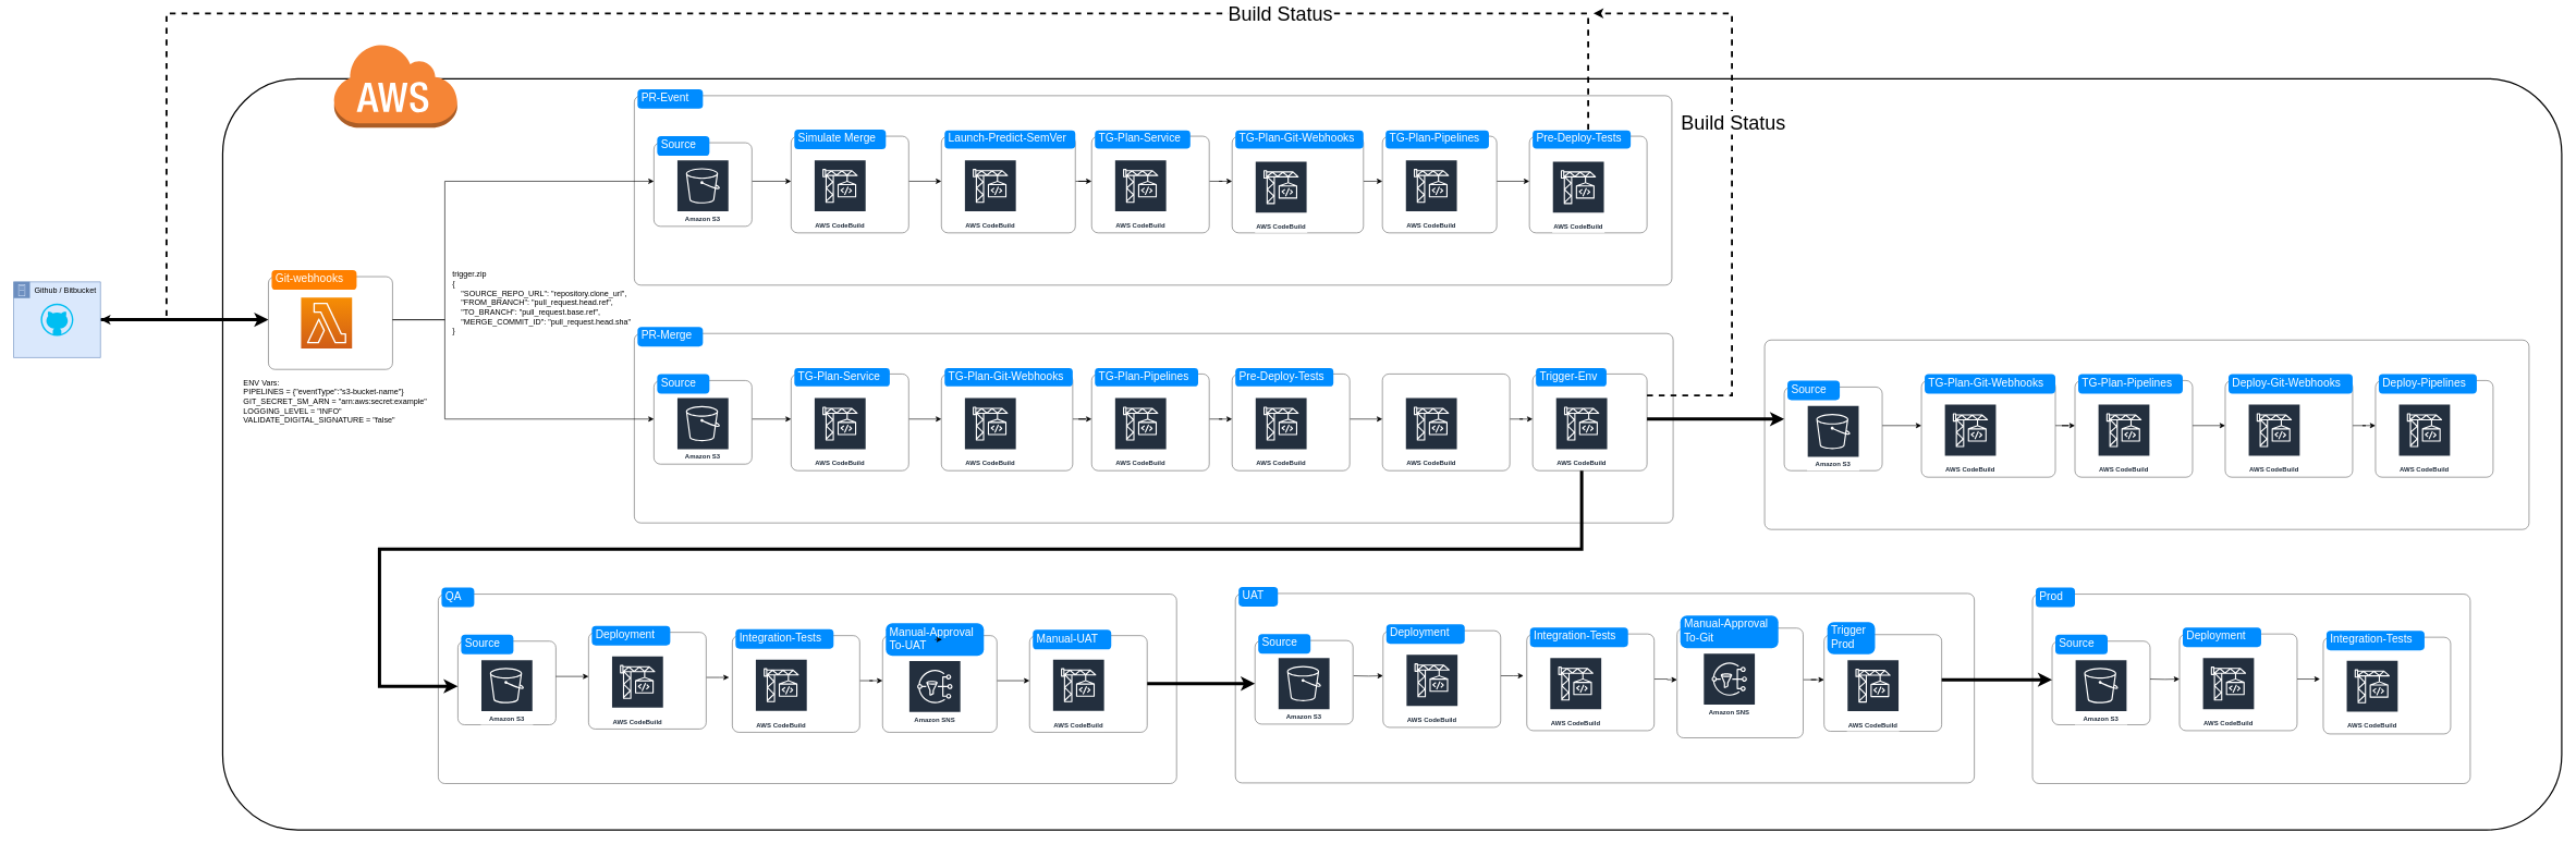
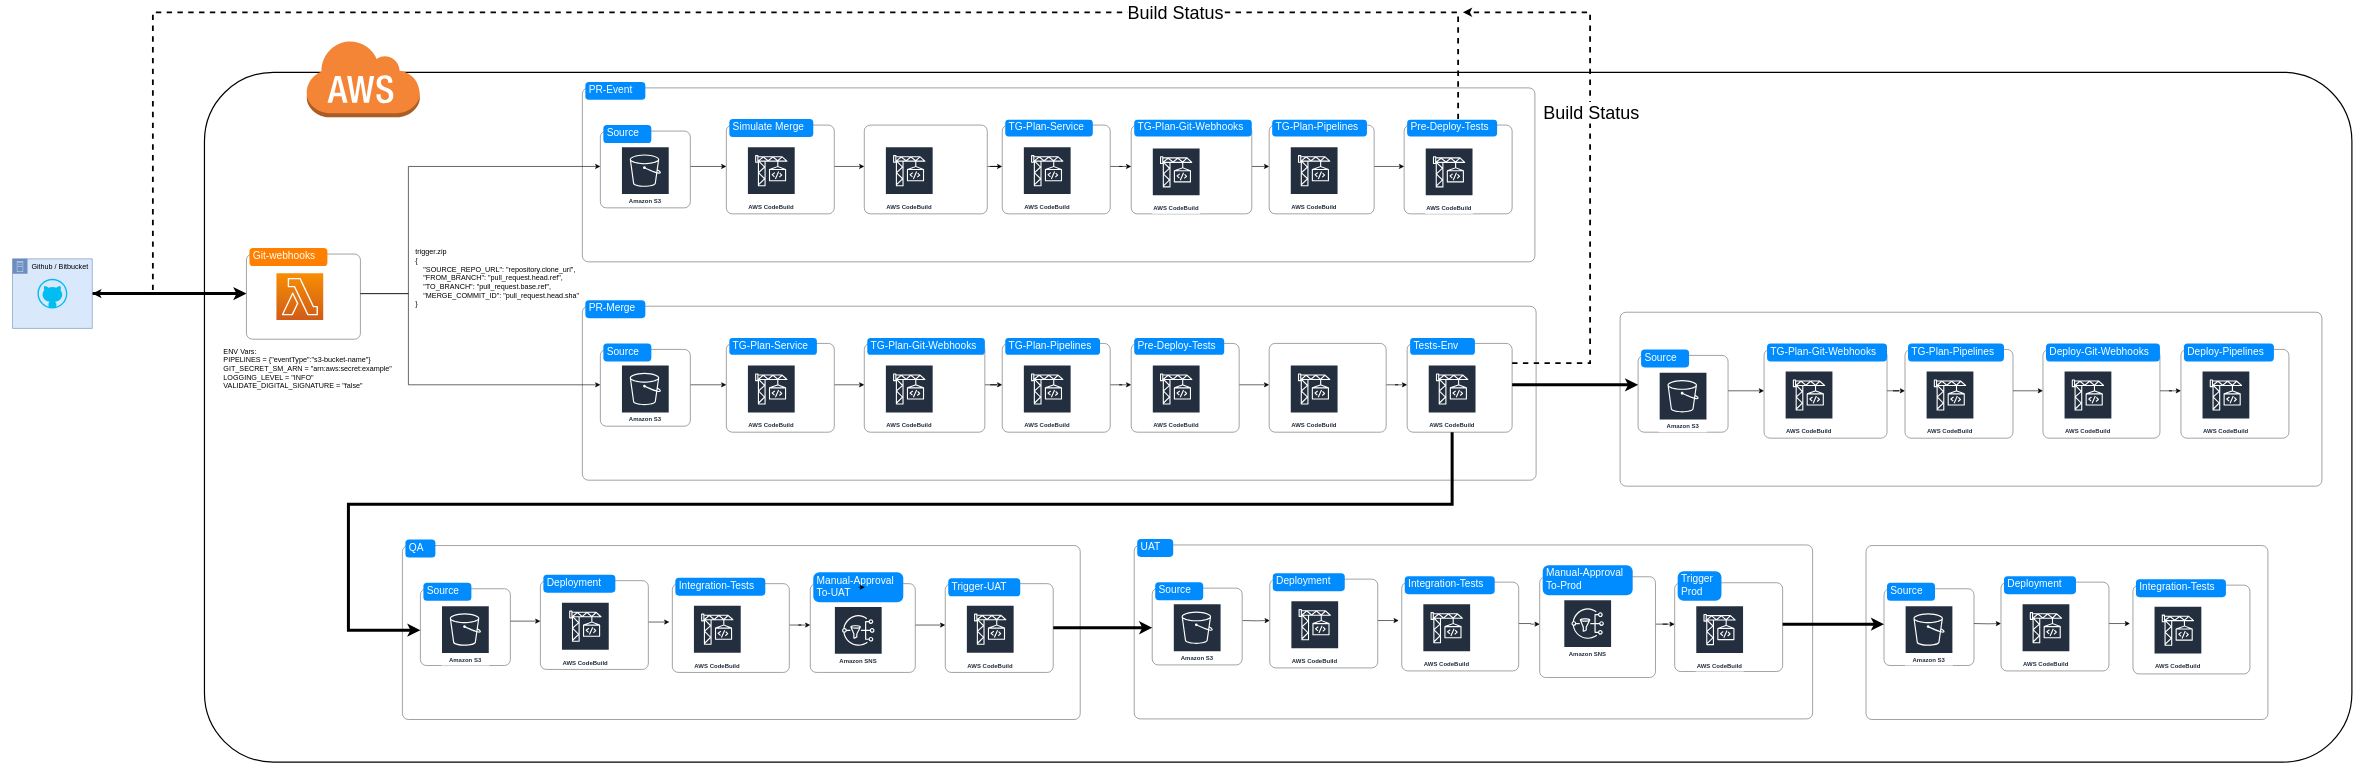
- <mxCell id="49" value="Launch-Predict-SemVer" style="shape=rect;strokeColor=none;fillColor=#008cff;strokeWidth=1;dashed=0;rounded=1;arcSize=20;fontColor=#ffffff;fontSize=17;spacing=2;spacingTop=-2;align=left;autosize=1;spacingLeft=4;resizeWidth=0;resizeHeight=0;perimeter=none;html=1;whiteSpace=wrap;" parent="48" vertex="1"><mxGeometry x="5" y="1" width="200" height="28" as="geometry" /></mxCell>
- <mxCell id="35" value="Trigger-Env" style="shape=rect;strokeColor=none;fillColor=#008cff;strokeWidth=1;dashed=0;rounded=1;arcSize=20;fontColor=#ffffff;fontSize=17;spacing=2;spacingTop=-2;align=left;autosize=1;spacingLeft=4;resizeWidth=0;resizeHeight=0;perimeter=none;html=1;whiteSpace=wrap;" parent="34" vertex="1"><mxGeometry x="5" y="1" width="108" height="28" as="geometry" /></mxCell>
+ <mxCell id="35" value="Tests-Env" style="shape=rect;strokeColor=none;fillColor=#008cff;strokeWidth=1;dashed=0;rounded=1;arcSize=20;fontColor=#ffffff;fontSize=17;spacing=2;spacingTop=-2;align=left;autosize=1;spacingLeft=4;resizeWidth=0;resizeHeight=0;perimeter=none;html=1;whiteSpace=wrap;" parent="34" vertex="1"><mxGeometry x="5" y="1" width="108" height="28" as="geometry" /></mxCell>
- <mxCell id="134" value="&lt;div&gt;Prod&lt;/div&gt;" style="shape=rect;strokeColor=none;fillColor=#008cff;strokeWidth=1;dashed=0;rounded=1;arcSize=20;fontColor=#ffffff;fontSize=17;spacing=2;spacingTop=-2;align=left;autosize=1;spacingLeft=4;resizeWidth=0;resizeHeight=0;perimeter=none;html=1;whiteSpace=wrap;" parent="133" vertex="1"><mxGeometry x="5" width="60" height="30" as="geometry" /></mxCell>
- <mxCell id="126" value="&lt;div&gt;Manual-Approval&lt;/div&gt;&lt;div&gt;To-Git&lt;/div&gt;" style="shape=rect;strokeColor=none;fillColor=#008cff;strokeWidth=1;dashed=0;rounded=1;arcSize=20;fontColor=#ffffff;fontSize=17;spacing=2;spacingTop=-2;align=left;autosize=1;spacingLeft=4;resizeWidth=0;resizeHeight=0;perimeter=none;html=1;whiteSpace=wrap;" parent="125" vertex="1"><mxGeometry x="5" y="-9" width="150" height="50" as="geometry" /></mxCell>
+ <mxCell id="126" value="&lt;div&gt;Manual-Approval&lt;/div&gt;&lt;div&gt;To-Prod&lt;/div&gt;" style="shape=rect;strokeColor=none;fillColor=#008cff;strokeWidth=1;dashed=0;rounded=1;arcSize=20;fontColor=#ffffff;fontSize=17;spacing=2;spacingTop=-2;align=left;autosize=1;spacingLeft=4;resizeWidth=0;resizeHeight=0;perimeter=none;html=1;whiteSpace=wrap;" parent="125" vertex="1"><mxGeometry x="5" y="-9" width="150" height="50" as="geometry" /></mxCell>
- <mxCell id="106" value="Manual-UAT" style="shape=rect;strokeColor=none;fillColor=#008cff;strokeWidth=1;dashed=0;rounded=1;arcSize=20;fontColor=#ffffff;fontSize=17;spacing=2;spacingTop=-2;align=left;autosize=1;spacingLeft=4;resizeWidth=0;resizeHeight=0;perimeter=none;html=1;whiteSpace=wrap;" parent="105" vertex="1"><mxGeometry x="5" y="1" width="120" height="30" as="geometry" /></mxCell>
+ <mxCell id="106" value="Trigger-UAT" style="shape=rect;strokeColor=none;fillColor=#008cff;strokeWidth=1;dashed=0;rounded=1;arcSize=20;fontColor=#ffffff;fontSize=17;spacing=2;spacingTop=-2;align=left;autosize=1;spacingLeft=4;resizeWidth=0;resizeHeight=0;perimeter=none;html=1;whiteSpace=wrap;" parent="105" vertex="1"><mxGeometry x="5" y="1" width="120" height="30" as="geometry" /></mxCell>
